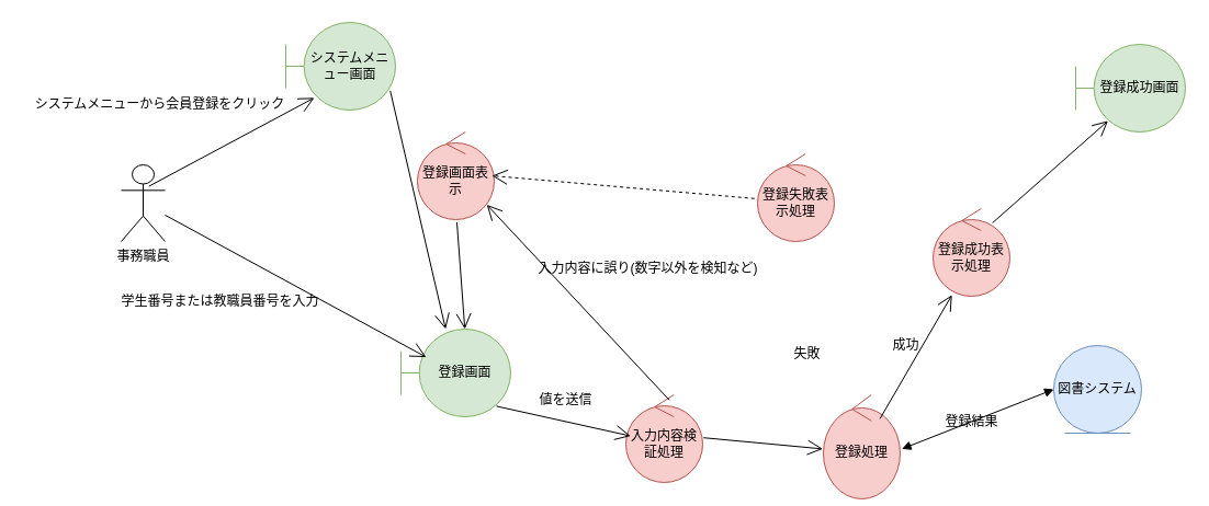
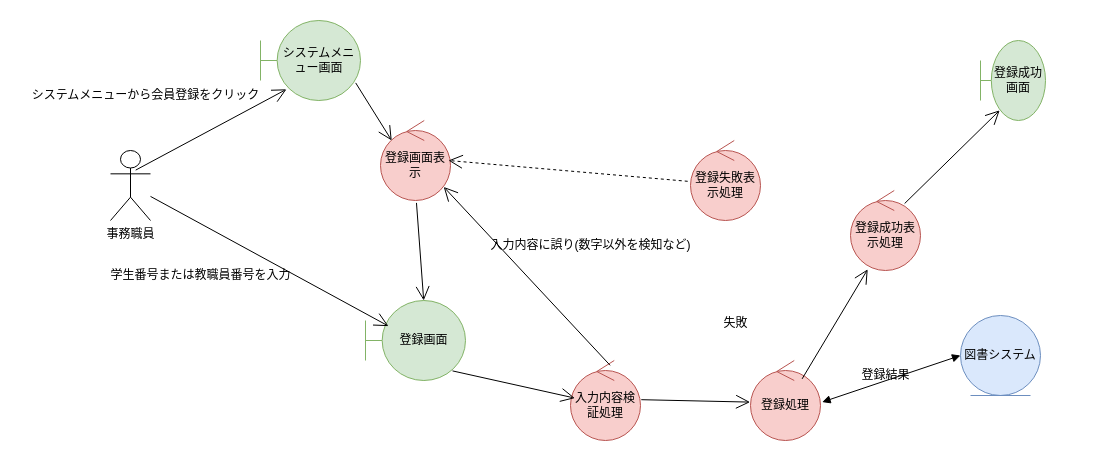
- <mxCell id="29" value="登録成功画面" style="shape=umlBoundary;whiteSpace=wrap;html=1;fillColor=#d5e8d4;strokeColor=#82b366;" vertex="1" parent="1"><mxGeometry x="980" y="40" width="100" height="80" as="geometry" /></mxCell>
+ <mxCell id="29" value="登録成功画面" style="shape=umlBoundary;whiteSpace=wrap;html=1;fillColor=#d5e8d4;strokeColor=#82b366;" vertex="1" parent="1"><mxGeometry x="980" y="40" width="65" height="80" as="geometry" /></mxCell>
- <mxCell id="8" value="" style="endArrow=open;endFill=1;endSize=12;html=1;rounded=0;exitX=0.952;exitY=0.78;exitDx=0;exitDy=0;exitPerimeter=0;" edge="1" parent="1" source="3" target="9"><mxGeometry width="160" relative="1" as="geometry"><mxPoint x="380" y="311" as="sourcePoint" /><mxPoint x="531" y="230" as="targetPoint" /></mxGeometry></mxCell>
+ <mxCell id="8" value="" style="endArrow=open;endFill=1;endSize=12;html=1;rounded=0;exitX=0.952;exitY=0.78;exitDx=0;exitDy=0;exitPerimeter=0;entryX=0.16;entryY=0.25;entryDx=0;entryDy=0;entryPerimeter=0;" edge="1" parent="1" source="3" target="5"><mxGeometry width="160" relative="1" as="geometry"><mxPoint x="380" y="311" as="sourcePoint" /><mxPoint x="531" y="230" as="targetPoint" /></mxGeometry></mxCell>
- <mxCell id="24" value="成功" style="text;html=1;align=center;verticalAlign=middle;resizable=0;points=[];autosize=1;strokeColor=none;fillColor=none;" vertex="1" parent="1"><mxGeometry x="800" y="300" width="50" height="30" as="geometry" /></mxCell>
- <mxCell id="15" value="値を送信" style="text;html=1;align=center;verticalAlign=middle;resizable=0;points=[];autosize=1;strokeColor=none;fillColor=none;" vertex="1" parent="1"><mxGeometry x="480" y="350" width="70" height="30" as="geometry" /></mxCell>
- <mxCell id="21" value="登録結果" style="text;html=1;align=center;verticalAlign=middle;resizable=0;points=[];autosize=1;strokeColor=none;fillColor=none;" vertex="1" parent="1"><mxGeometry x="850" y="370" width="70" height="30" as="geometry" /></mxCell>
+ <mxCell id="21" value="登録結果" style="text;html=1;align=center;verticalAlign=middle;resizable=0;points=[];autosize=1;strokeColor=none;fillColor=none;" vertex="1" parent="1"><mxGeometry x="850" y="360" width="70" height="30" as="geometry" /></mxCell>
- <mxCell id="19" value="登録処理" style="ellipse;shape=umlControl;whiteSpace=wrap;html=1;fillColor=#f8cecc;strokeColor=#b85450;" vertex="1" parent="1"><mxGeometry x="750" y="360" width="70" height="95" as="geometry" /></mxCell>
+ <mxCell id="19" value="登録処理" style="ellipse;shape=umlControl;whiteSpace=wrap;html=1;fillColor=#f8cecc;strokeColor=#b85450;" vertex="1" parent="1"><mxGeometry x="750" y="360" width="70" height="80" as="geometry" /></mxCell>
